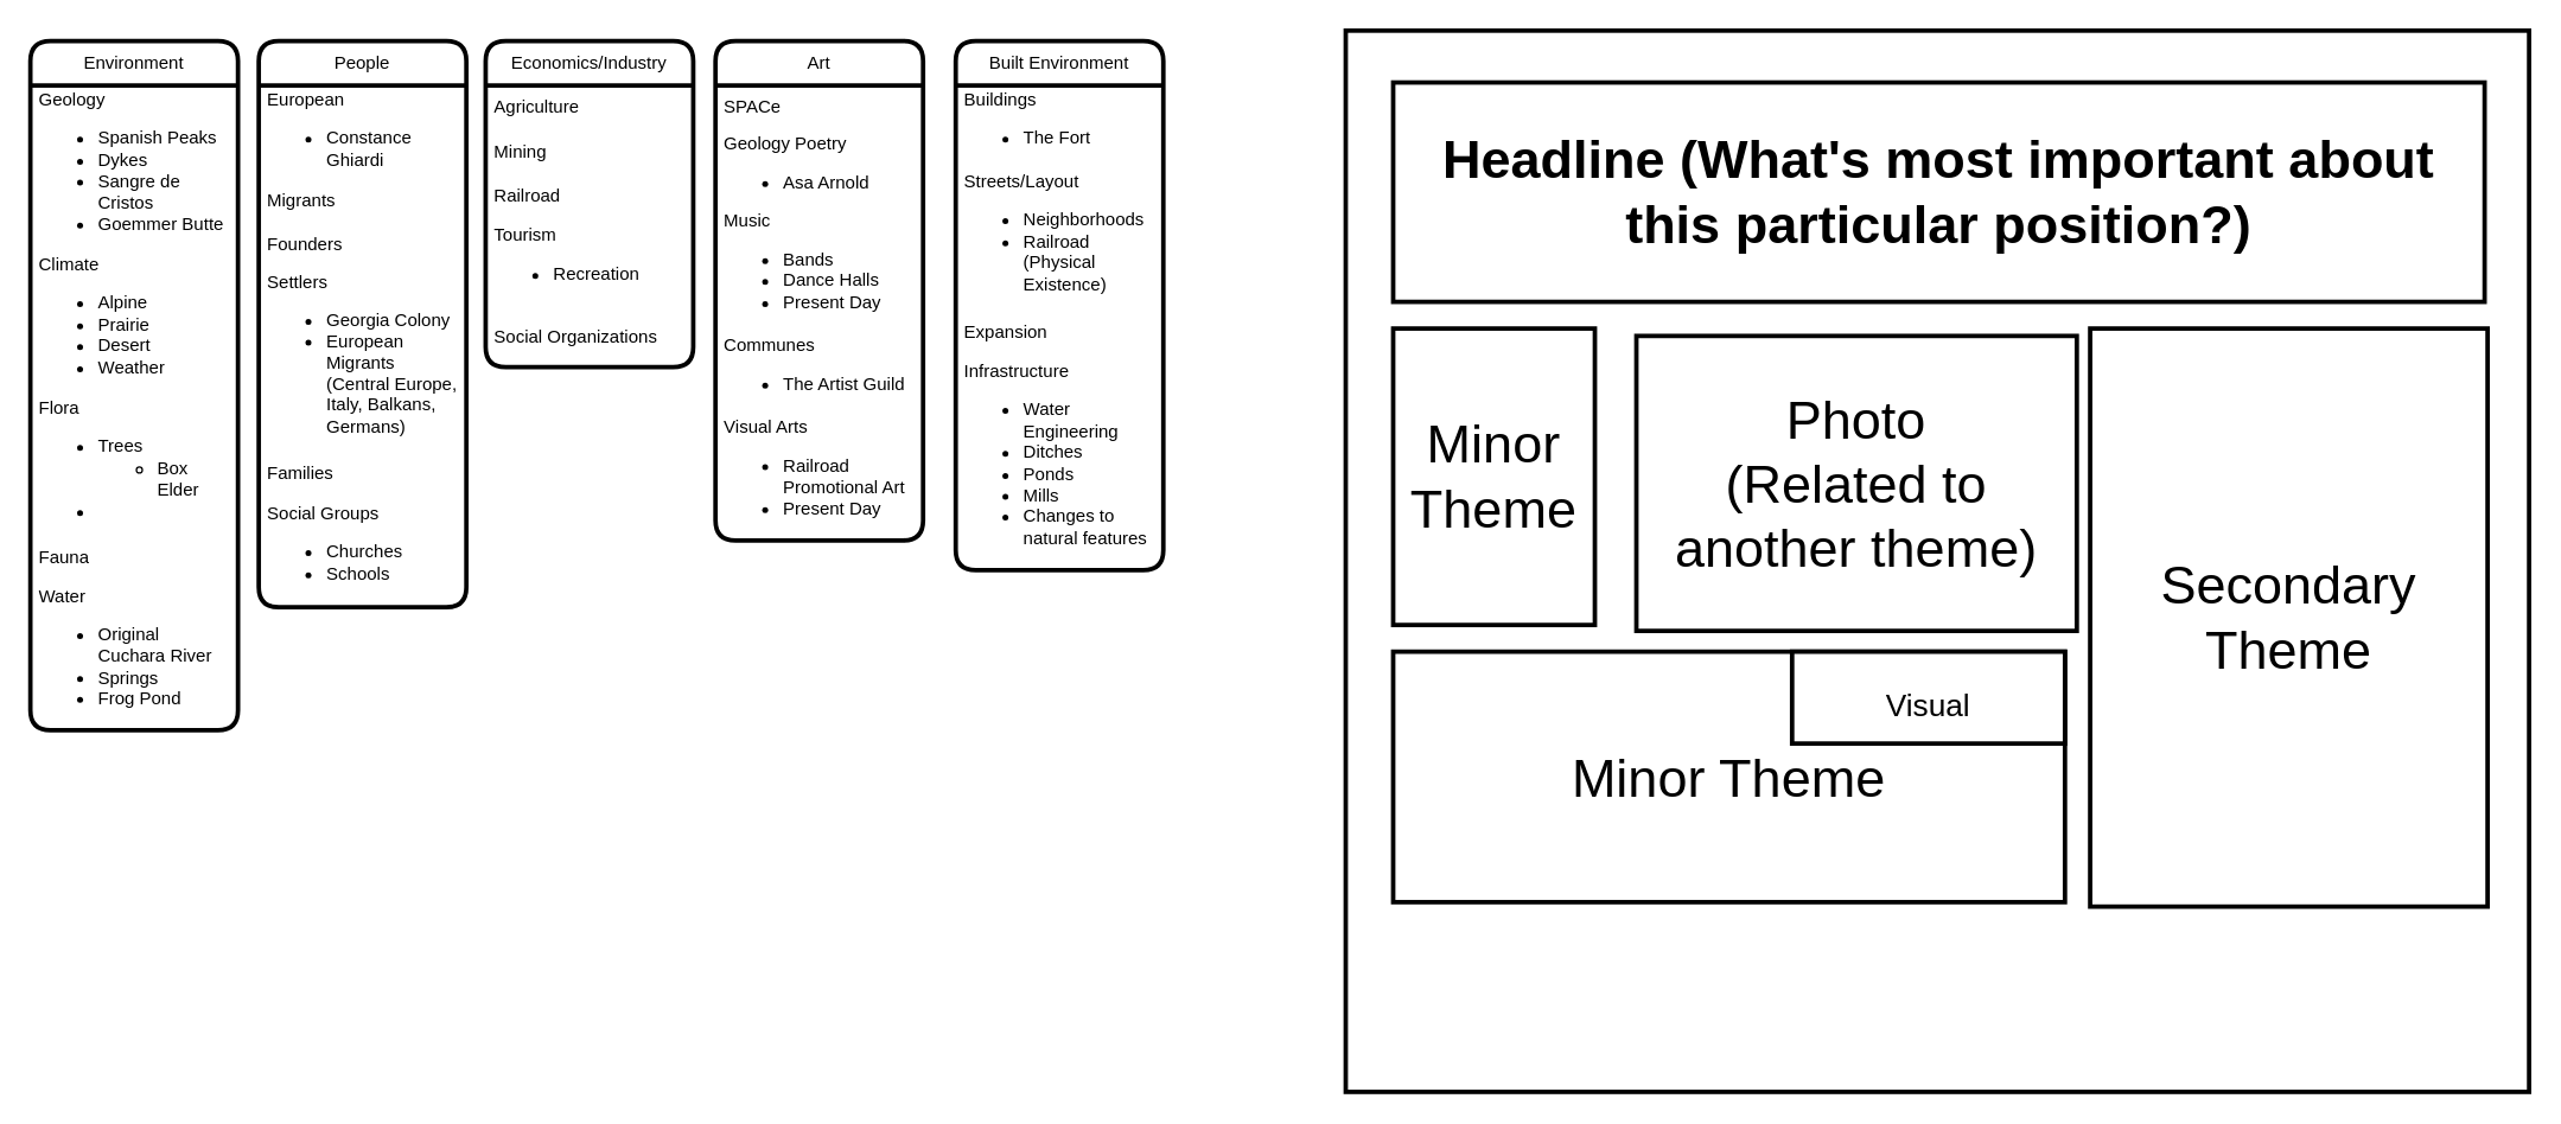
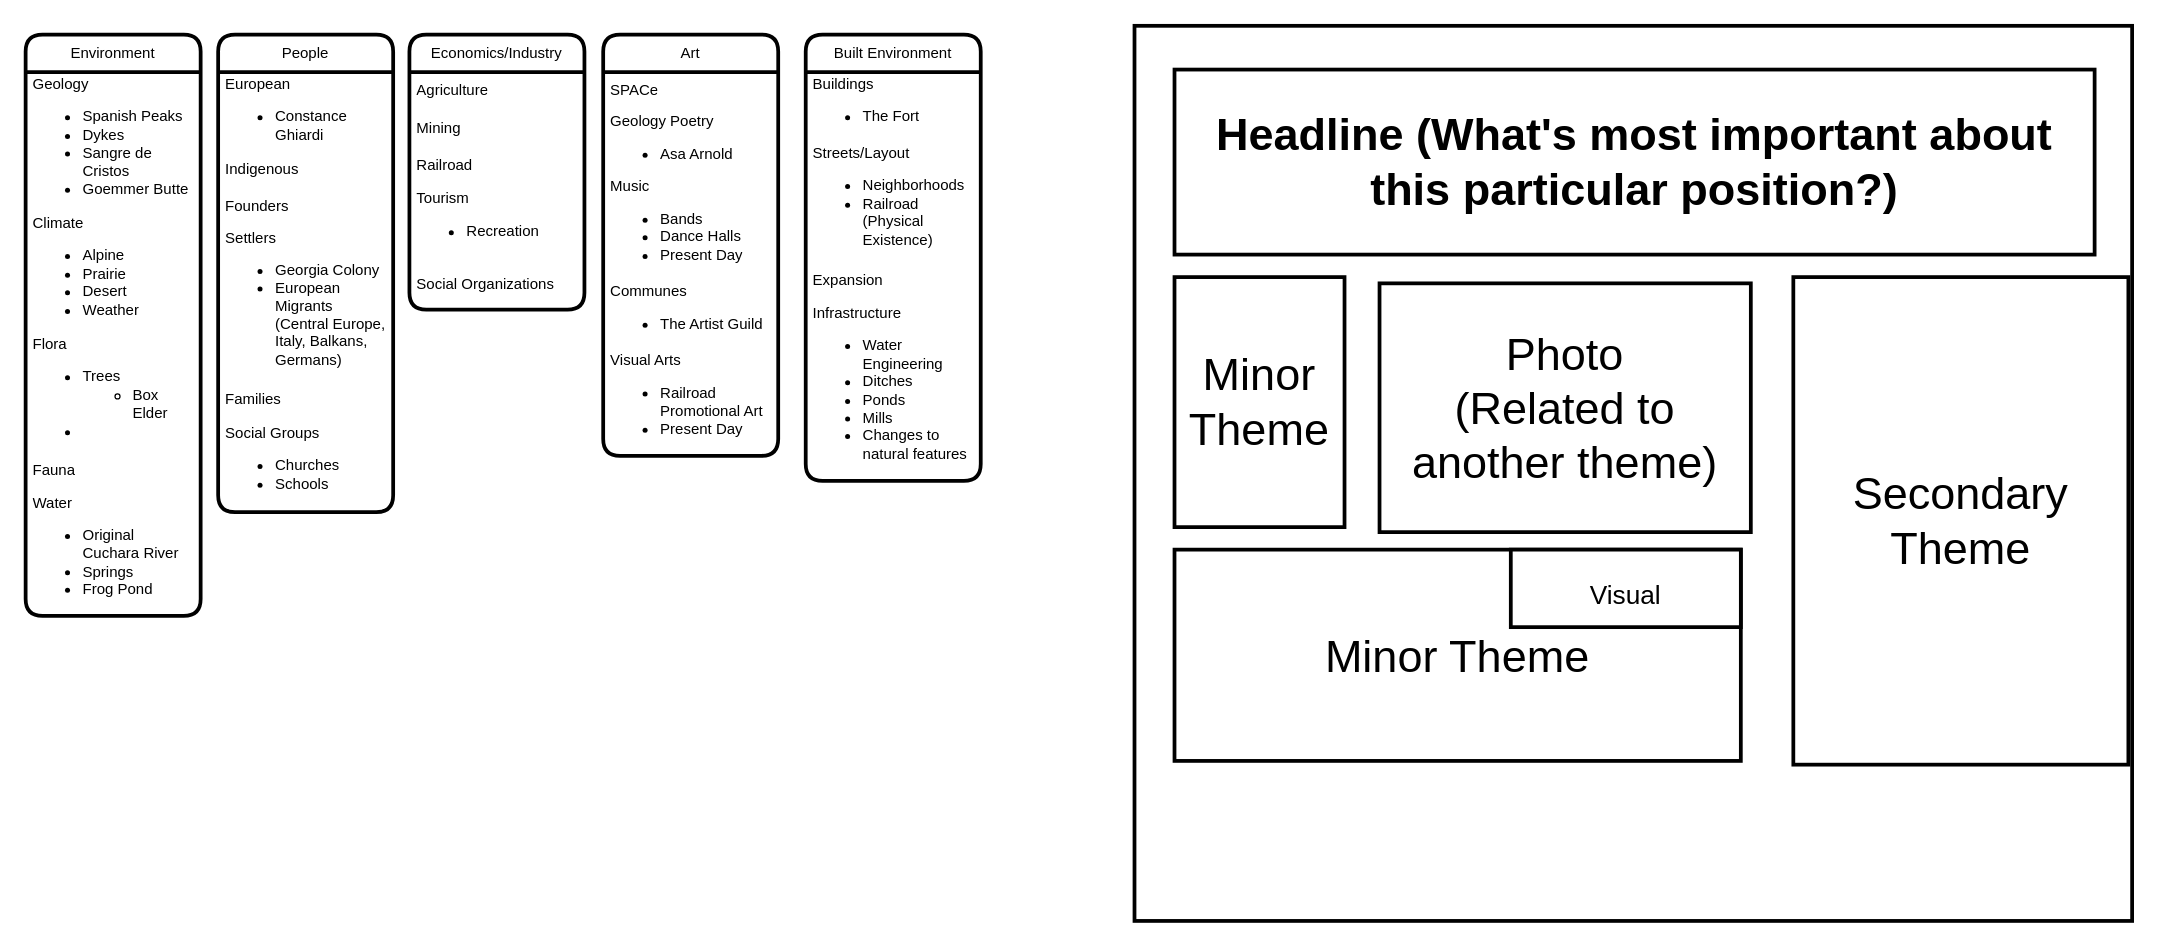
- <mxCell id="10" value="Migrants" style="text;strokeColor=none;fillColor=none;align=left;verticalAlign=middle;spacingLeft=4;spacingRight=4;overflow=hidden;points=[[0,0.5],[1,0.5]];portConstraint=eastwest;rotatable=0;whiteSpace=wrap;html=1;fontSize=12;fontFamily=Helvetica;fontColor=default;" vertex="1" parent="8"><mxGeometry y="93" width="140" height="30" as="geometry" /></mxCell>
+ <mxCell id="10" value="Indigenous" style="text;strokeColor=none;fillColor=none;align=left;verticalAlign=middle;spacingLeft=4;spacingRight=4;overflow=hidden;points=[[0,0.5],[1,0.5]];portConstraint=eastwest;rotatable=0;whiteSpace=wrap;html=1;fontSize=12;fontFamily=Helvetica;fontColor=default;" vertex="1" parent="8"><mxGeometry y="93" width="140" height="30" as="geometry" /></mxCell>
- <mxCell id="34" value="Secondary Theme" style="rounded=0;whiteSpace=wrap;html=1;strokeColor=default;strokeWidth=3;fontFamily=Helvetica;fontSize=36;fontColor=default;fillColor=default;" vertex="1" parent="1"><mxGeometry x="1409" y="221" width="268" height="390" as="geometry" /></mxCell>
+ <mxCell id="34" value="Secondary Theme" style="rounded=0;whiteSpace=wrap;html=1;strokeColor=default;strokeWidth=3;fontFamily=Helvetica;fontSize=36;fontColor=default;fillColor=default;" vertex="1" parent="1"><mxGeometry x="1434" y="221" width="268" height="390" as="geometry" /></mxCell>
